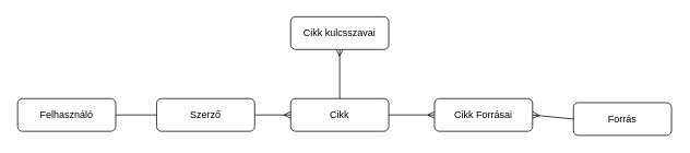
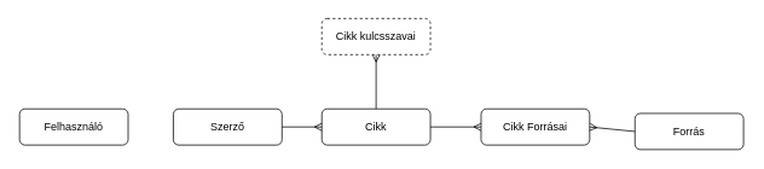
- <mxCell id="7" value="Cikk kulcsszavai" style="rounded=1;whiteSpace=wrap;html=1;" vertex="1" parent="1"><mxGeometry x="354" y="20" width="120" height="40" as="geometry" /></mxCell>
+ <mxCell id="7" value="Cikk kulcsszavai" style="rounded=1;whiteSpace=wrap;html=1;dashed=1;" vertex="1" parent="1"><mxGeometry x="354" y="20" width="120" height="40" as="geometry" /></mxCell>
- <mxCell id="9" value="" style="endArrow=none;html=1;rounded=0;exitX=1;exitY=0.5;exitDx=0;exitDy=0;entryX=0;entryY=0.5;entryDx=0;entryDy=0;" edge="1" parent="1" source="2" target="8"><mxGeometry width="50" height="50" relative="1" as="geometry"><mxPoint x="390" y="90" as="sourcePoint" /><mxPoint x="440" y="40" as="targetPoint" /></mxGeometry></mxCell>
